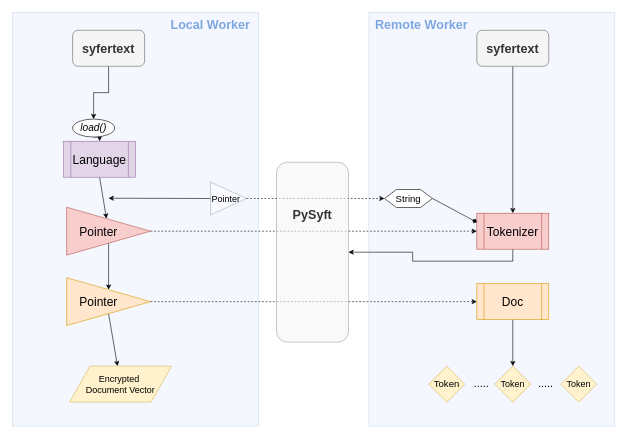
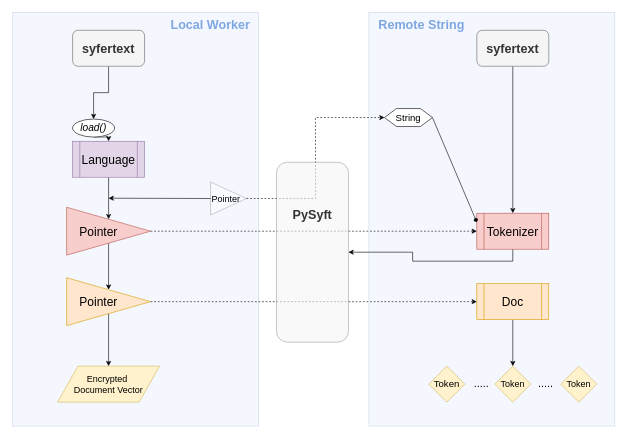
- <mxCell id="24" value="&lt;font style=&quot;font-size: 21px&quot; color=&quot;#7ea6e0&quot;&gt;&lt;b&gt;Remote Worker&lt;/b&gt;&lt;/font&gt;" style="text;html=1;strokeColor=none;fillColor=none;align=center;verticalAlign=middle;whiteSpace=wrap;rounded=0;opacity=30;" parent="1" vertex="1"><mxGeometry x="621.5" y="30" width="160" height="20" as="geometry" /></mxCell>
+ <mxCell id="24" value="&lt;font style=&quot;font-size: 21px&quot; color=&quot;#7ea6e0&quot;&gt;&lt;b&gt;Remote String&lt;/b&gt;&lt;/font&gt;" style="text;html=1;strokeColor=none;fillColor=none;align=center;verticalAlign=middle;whiteSpace=wrap;rounded=0;opacity=30;" parent="1" vertex="1"><mxGeometry x="621.5" y="30" width="160" height="20" as="geometry" /></mxCell>
- <mxCell id="6" value="&lt;span style=&quot;font-size: 20px&quot;&gt;Language&lt;/span&gt;" style="shape=process;whiteSpace=wrap;html=1;backgroundOutline=1;fillColor=#e1d5e7;strokeColor=#9673a6;" parent="1" vertex="1"><mxGeometry x="105" y="235" width="120" height="60" as="geometry" /></mxCell>
+ <mxCell id="6" value="&lt;span style=&quot;font-size: 20px&quot;&gt;Language&lt;/span&gt;" style="shape=process;whiteSpace=wrap;html=1;backgroundOutline=1;fillColor=#e1d5e7;strokeColor=#9673a6;" parent="1" vertex="1"><mxGeometry x="120" y="235" width="120" height="60" as="geometry" /></mxCell>
- <mxCell id="21" value="&lt;font style=&quot;font-size: 16px&quot;&gt;String&lt;/font&gt;" style="shape=hexagon;perimeter=hexagonPerimeter2;whiteSpace=wrap;html=1;" parent="1" vertex="1"><mxGeometry x="640" y="315.5" width="80" height="30" as="geometry" /></mxCell>
+ <mxCell id="21" value="&lt;font style=&quot;font-size: 16px&quot;&gt;String&lt;/font&gt;" style="shape=hexagon;perimeter=hexagonPerimeter2;whiteSpace=wrap;html=1;" parent="1" vertex="1"><mxGeometry x="640" y="180.5" width="80" height="30" as="geometry" /></mxCell>
- <mxCell id="35" value="&lt;font style=&quot;font-size: 15px&quot;&gt;Encrypted&amp;nbsp;&lt;br&gt;Document Vector&lt;/font&gt;" style="shape=parallelogram;perimeter=parallelogramPerimeter;whiteSpace=wrap;html=1;fillColor=#fff2cc;strokeColor=#d6b656;" parent="1" vertex="1"><mxGeometry x="115" y="610" width="170" height="60" as="geometry" /></mxCell>
+ <mxCell id="35" value="&lt;font style=&quot;font-size: 15px&quot;&gt;Encrypted&amp;nbsp;&lt;br&gt;Document Vector&lt;/font&gt;" style="shape=parallelogram;perimeter=parallelogramPerimeter;whiteSpace=wrap;html=1;fillColor=#fff2cc;strokeColor=#d6b656;" parent="1" vertex="1"><mxGeometry x="95" y="610" width="170" height="60" as="geometry" /></mxCell>
